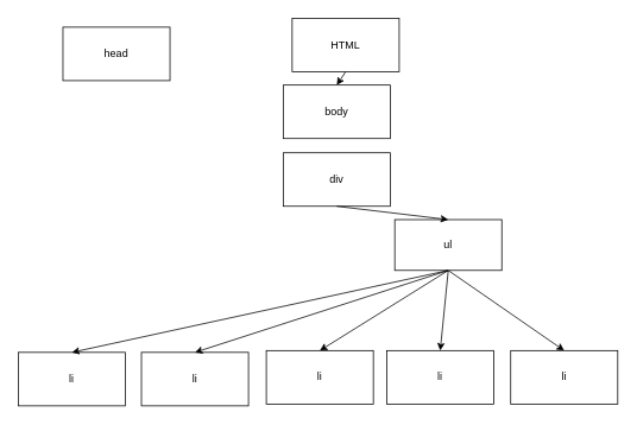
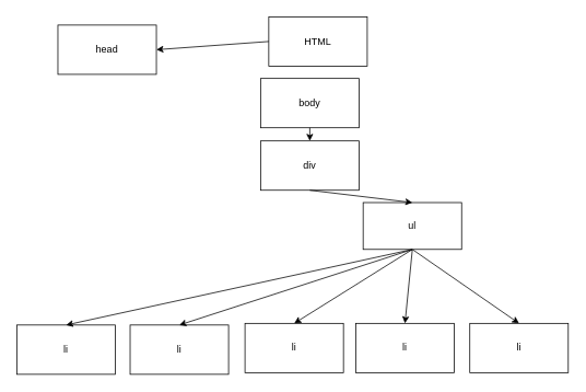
+ <mxCell id="15" value="" style="endArrow=classic;html=1;rounded=0;exitX=0;exitY=0.5;exitDx=0;exitDy=0;entryX=1;entryY=0.5;entryDx=0;entryDy=0;" edge="1" parent="1" source="2" target="3"><mxGeometry width="50" height="50" relative="1" as="geometry"><mxPoint x="320" y="343" as="sourcePoint" /><mxPoint x="370" y="293" as="targetPoint" /></mxGeometry></mxCell>
- <mxCell id="16" value="" style="endArrow=classic;html=1;rounded=0;exitX=0.5;exitY=1;exitDx=0;exitDy=0;entryX=0.5;entryY=0;entryDx=0;entryDy=0;" edge="1" parent="1" source="2" target="4"><mxGeometry width="50" height="50" relative="1" as="geometry"><mxPoint x="320" y="233" as="sourcePoint" /><mxPoint x="370" y="183" as="targetPoint" /></mxGeometry></mxCell>
+ <mxCell id="17" value="" style="endArrow=classic;html=1;rounded=0;exitX=0.5;exitY=1;exitDx=0;exitDy=0;entryX=0.5;entryY=0;entryDx=0;entryDy=0;" edge="1" parent="1" source="4" target="5"><mxGeometry width="50" height="50" relative="1" as="geometry"><mxPoint x="320" y="233" as="sourcePoint" /><mxPoint x="370" y="183" as="targetPoint" /></mxGeometry></mxCell>
